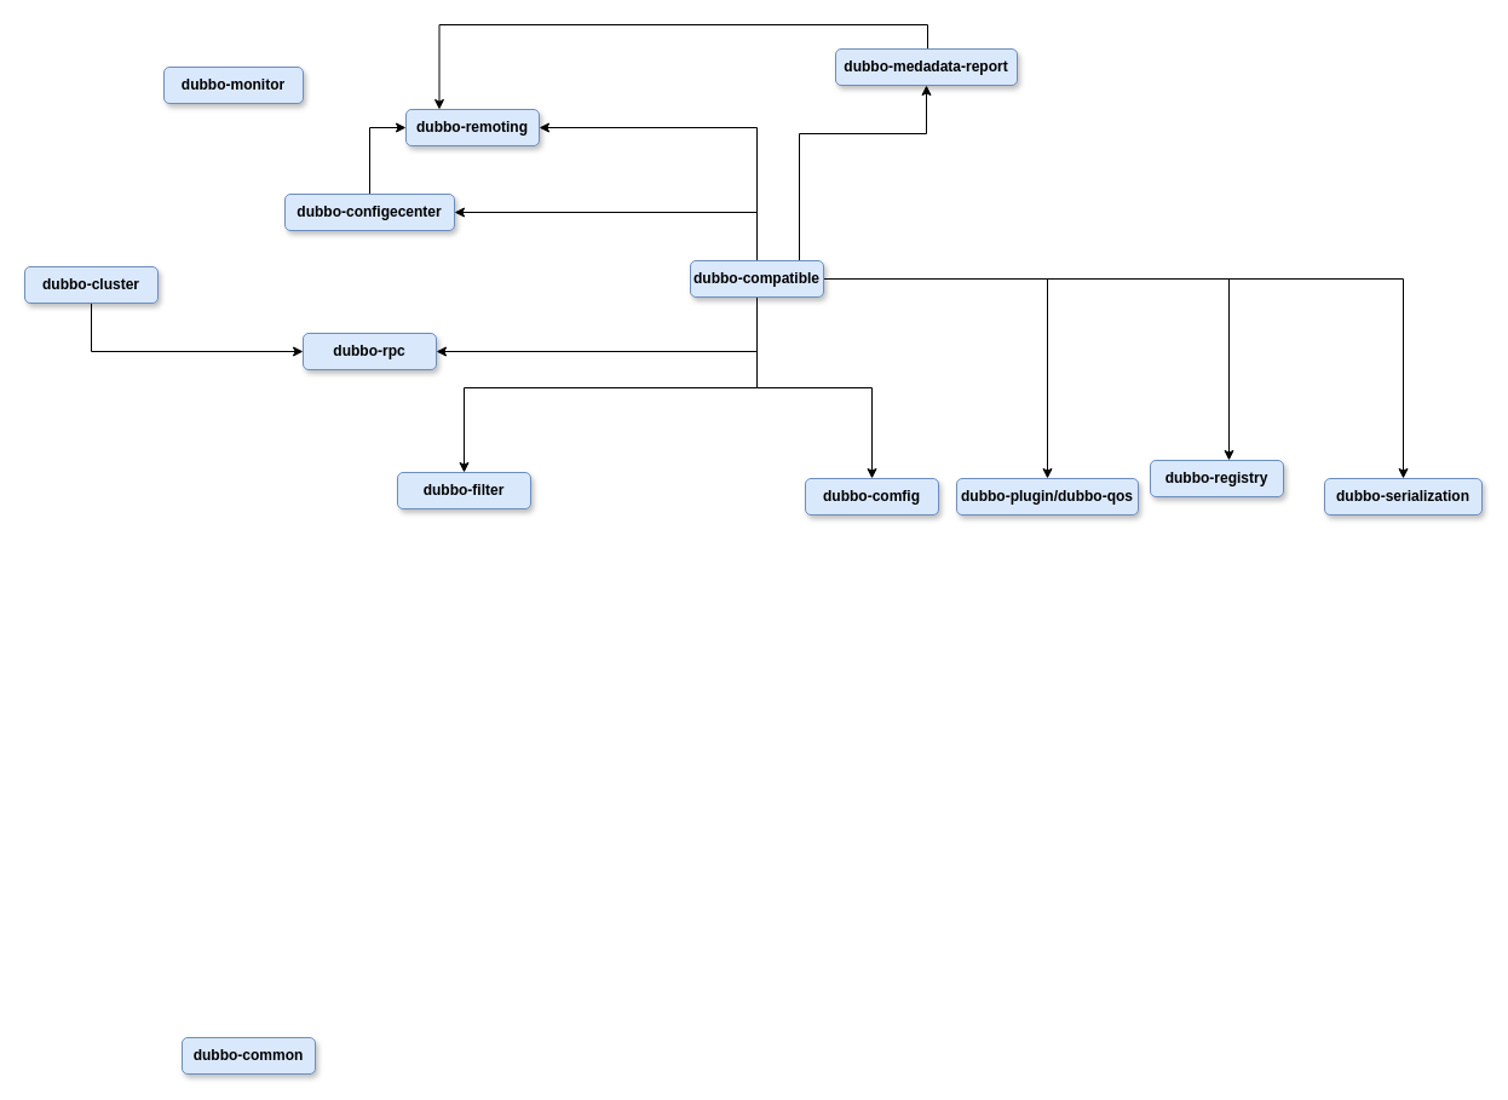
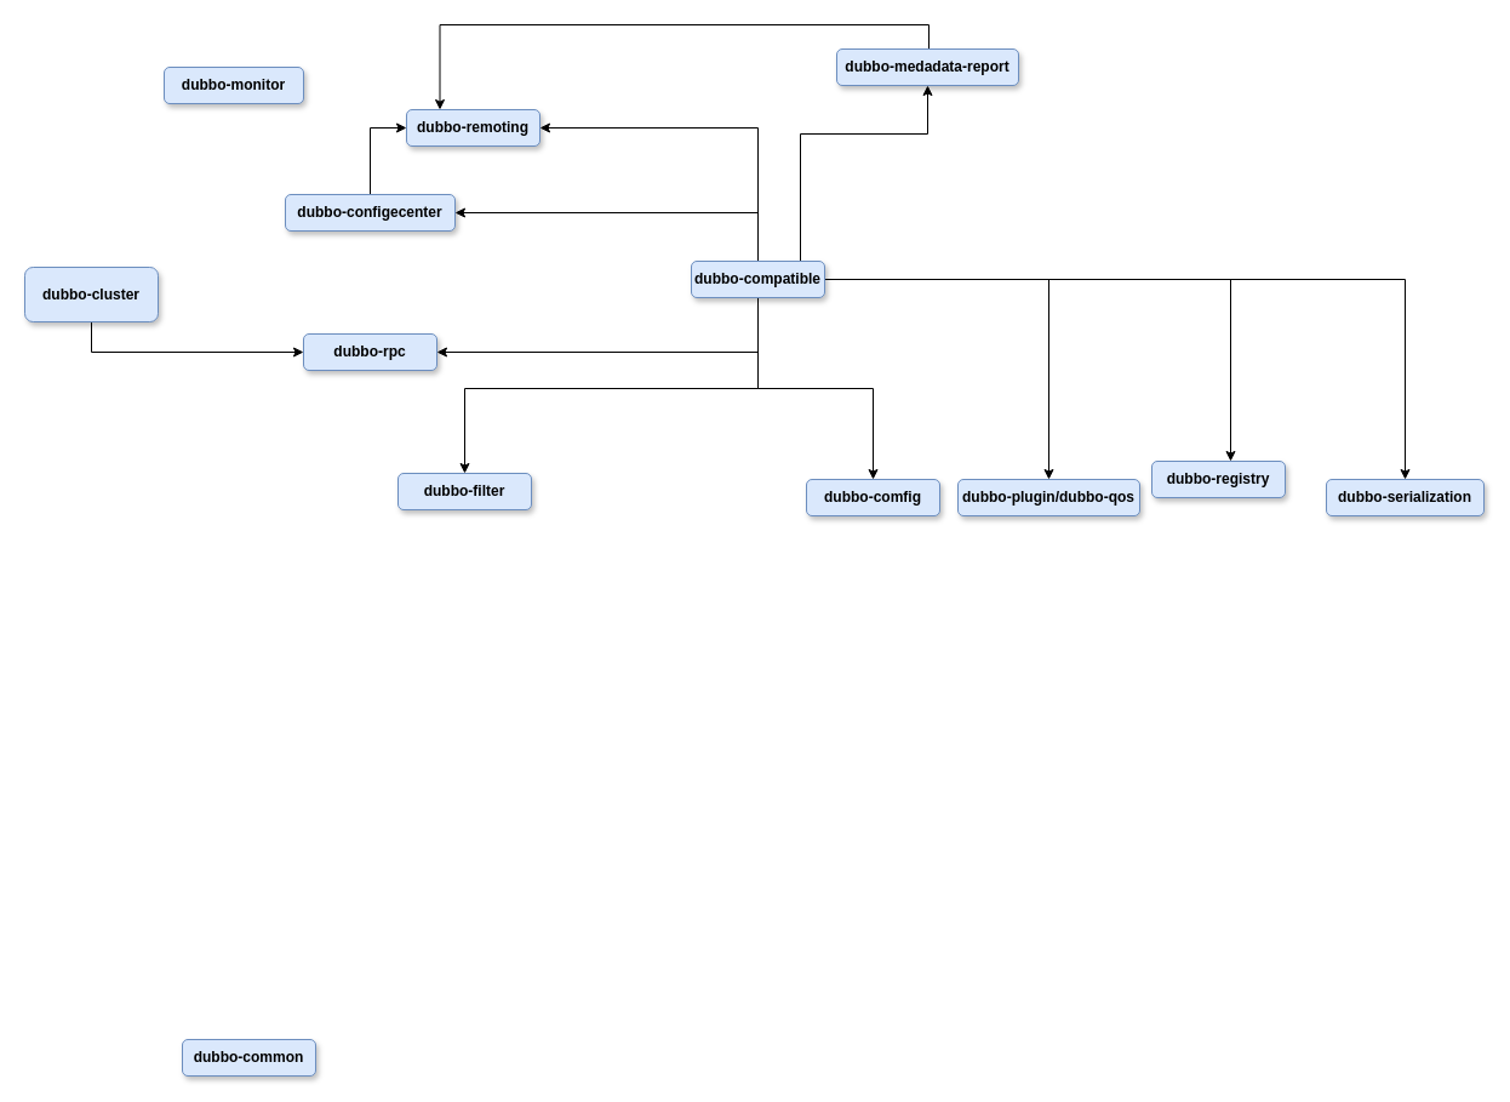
- <mxCell id="3" value="&lt;b&gt;dubbo-cluster&lt;/b&gt;" style="rounded=1;whiteSpace=wrap;html=1;shadow=1;fillColor=#dae8fc;strokeColor=#6c8ebf;" parent="1" vertex="1"><mxGeometry x="20" y="220" width="110" height="30" as="geometry" /></mxCell>
+ <mxCell id="3" value="&lt;b&gt;dubbo-cluster&lt;/b&gt;" style="rounded=1;whiteSpace=wrap;html=1;shadow=1;fillColor=#dae8fc;strokeColor=#6c8ebf;" parent="1" vertex="1"><mxGeometry x="20" y="220" width="110" height="45" as="geometry" /></mxCell>
